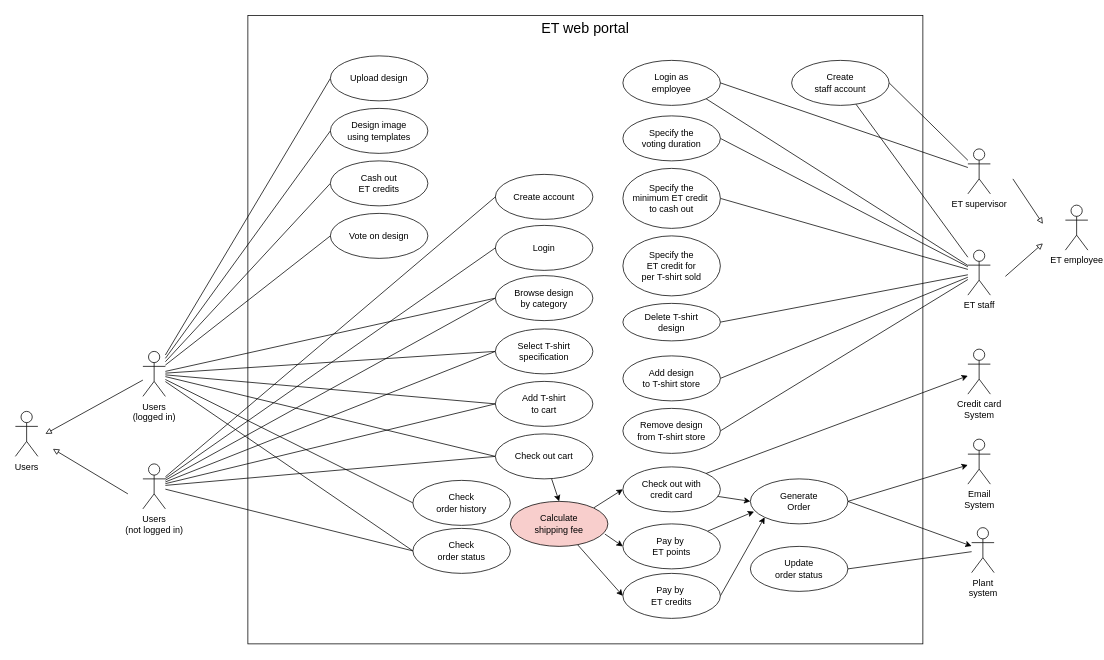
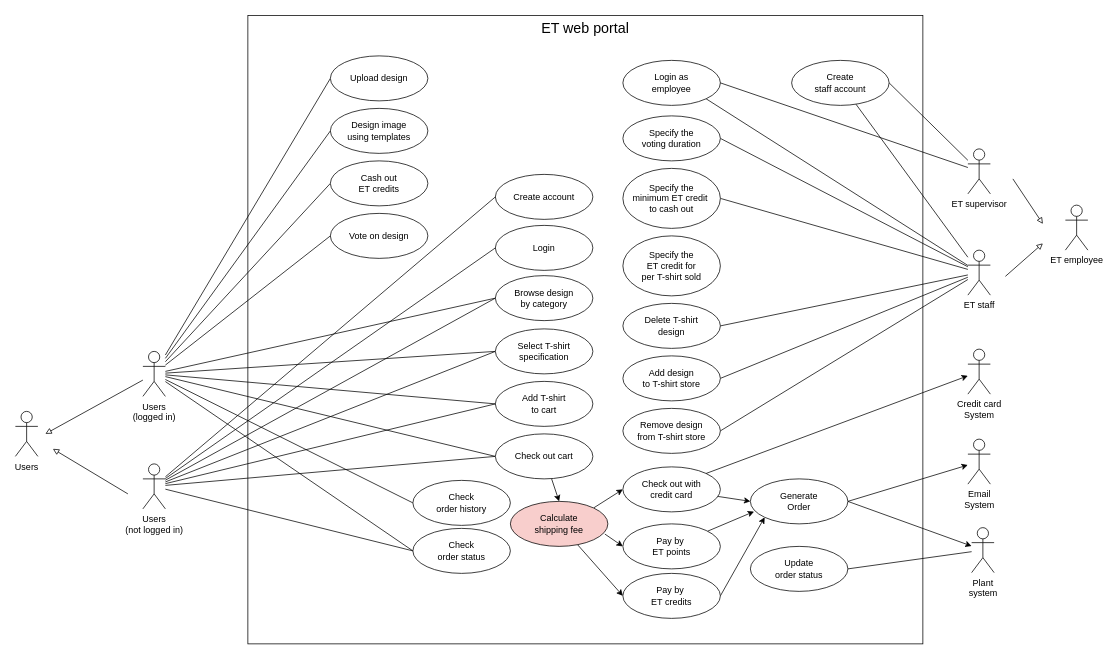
- <mxCell id="54" value="Delete T-shirt&lt;br&gt;design" style="ellipse;whiteSpace=wrap;html=1;" vertex="1" parent="1"><mxGeometry x="830" y="404" width="130" height="50" as="geometry" /></mxCell>
+ <mxCell id="54" value="Delete T-shirt&lt;br&gt;design" style="ellipse;whiteSpace=wrap;html=1;" vertex="1" parent="1"><mxGeometry x="830" y="404" width="130" height="60" as="geometry" /></mxCell>
